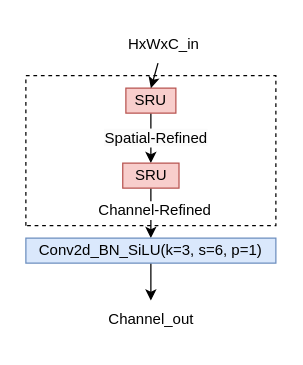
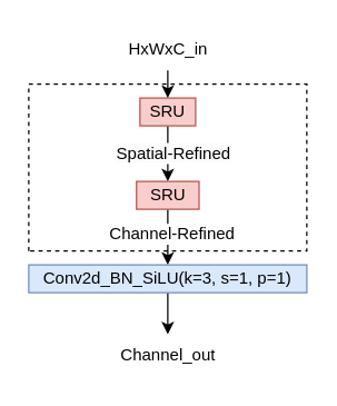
- <mxCell id="11" value="HxWxC_in" style="text;html=1;align=center;verticalAlign=middle;resizable=0;points=[];autosize=1;strokeColor=none;fillColor=none;" vertex="1" parent="1"><mxGeometry x="90" y="20" width="80" height="30" as="geometry" /></mxCell>
+ <mxCell id="11" value="HxWxC_in" style="text;html=1;align=center;verticalAlign=middle;resizable=0;points=[];autosize=1;strokeColor=none;fillColor=none;" vertex="1" parent="1"><mxGeometry x="80" y="20" width="80" height="30" as="geometry" /></mxCell>
- <mxCell id="9" value="Conv2d_BN_SiLU(k=3, s=6, p=1)" style="rounded=0;whiteSpace=wrap;html=1;fillColor=#dae8fc;strokeColor=#6c8ebf;" vertex="1" parent="1"><mxGeometry x="20" y="190" width="200" height="20" as="geometry" /></mxCell>
+ <mxCell id="9" value="Conv2d_BN_SiLU(k=3, s=1, p=1)" style="rounded=0;whiteSpace=wrap;html=1;fillColor=#dae8fc;strokeColor=#6c8ebf;" vertex="1" parent="1"><mxGeometry x="20" y="190" width="200" height="20" as="geometry" /></mxCell>
